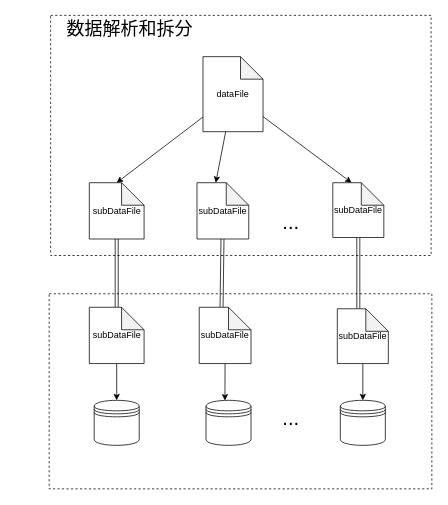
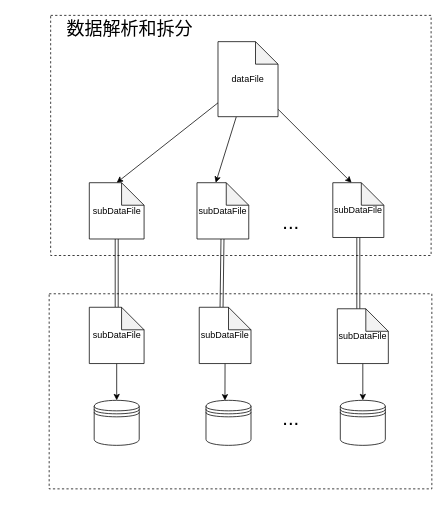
- <mxCell id="7" value="dataFile" style="shape=note;whiteSpace=wrap;html=1;backgroundOutline=1;darkOpacity=0.05;" vertex="1" parent="1"><mxGeometry x="270" y="75" width="80" height="100" as="geometry" /></mxCell>
+ <mxCell id="7" value="dataFile" style="shape=note;whiteSpace=wrap;html=1;backgroundOutline=1;darkOpacity=0.05;" vertex="1" parent="1"><mxGeometry x="290" y="55" width="80" height="100" as="geometry" /></mxCell>
